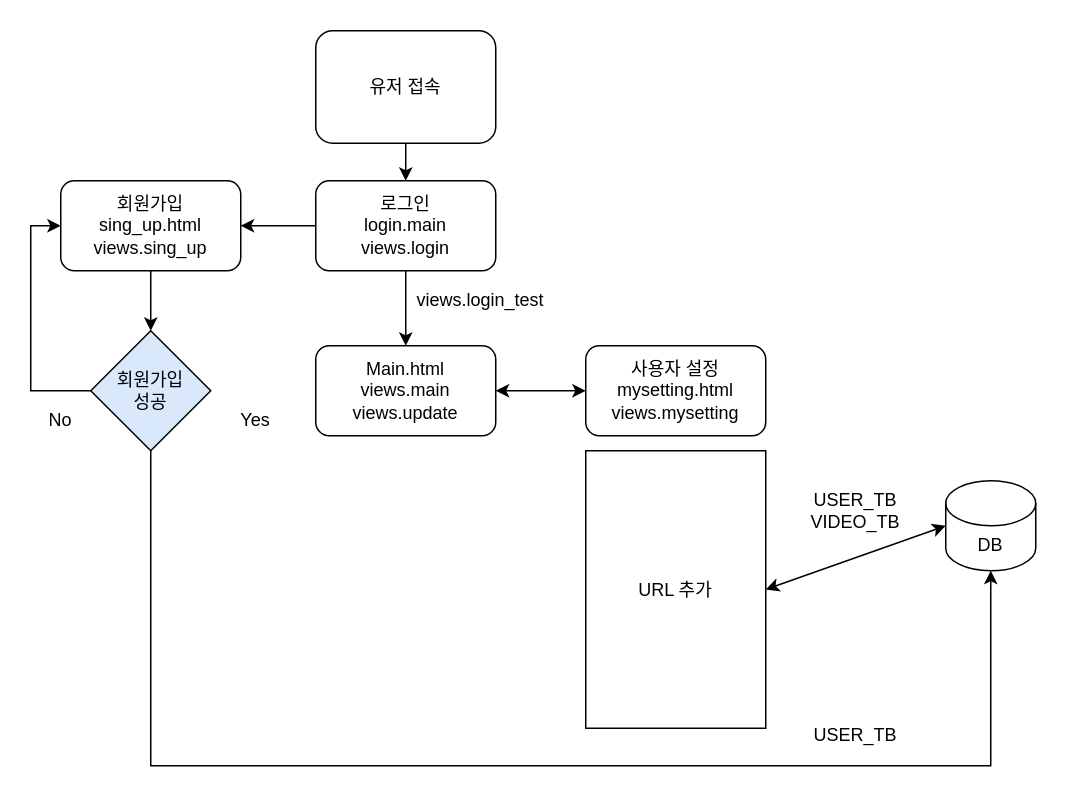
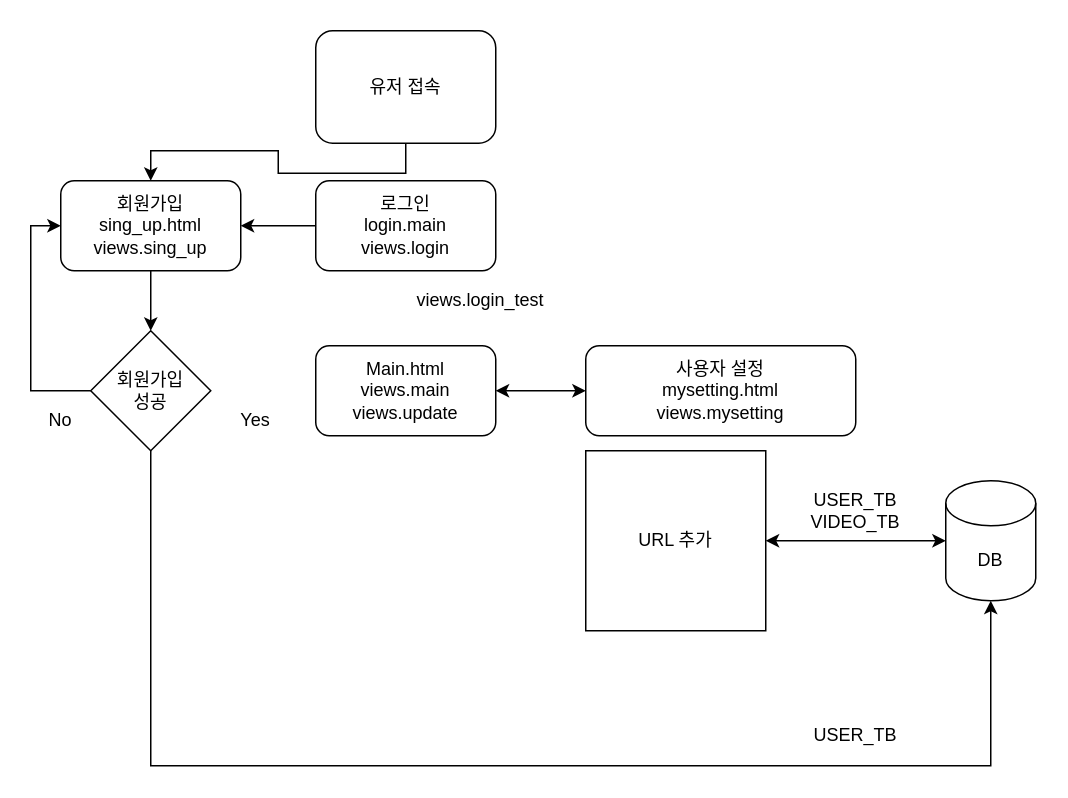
- <mxCell id="2" style="edgeStyle=orthogonalEdgeStyle;rounded=0;orthogonalLoop=1;jettySize=auto;html=1;exitX=0.5;exitY=1;exitDx=0;exitDy=0;" edge="1" parent="1" source="3" target="5"><mxGeometry relative="1" as="geometry" /></mxCell>
+ <mxCell id="2" style="edgeStyle=orthogonalEdgeStyle;rounded=0;orthogonalLoop=1;jettySize=auto;html=1;exitX=0.5;exitY=1;exitDx=0;exitDy=0;" edge="1" parent="1" source="3" target="12"><mxGeometry relative="1" as="geometry" /></mxCell>
- <mxCell id="7" value="" style="endArrow=classic;html=1;exitX=0.5;exitY=1;exitDx=0;exitDy=0;entryX=0.5;entryY=0;entryDx=0;entryDy=0;" edge="1" parent="1" source="5" target="6"><mxGeometry width="50" height="50" relative="1" as="geometry"><mxPoint x="370" y="240" as="sourcePoint" /><mxPoint x="420" y="190" as="targetPoint" /></mxGeometry></mxCell>
- <mxCell id="16" value="회원가입&lt;br&gt;성공" style="rhombus;whiteSpace=wrap;html=1;fillColor=#dae8fc;" vertex="1" parent="1"><mxGeometry x="60" y="220" width="80" height="80" as="geometry" /></mxCell>
+ <mxCell id="16" value="회원가입&lt;br&gt;성공" style="rhombus;whiteSpace=wrap;html=1;" vertex="1" parent="1"><mxGeometry x="60" y="220" width="80" height="80" as="geometry" /></mxCell>
- <mxCell id="9" value="사용자 설정&lt;br&gt;mysetting.html&lt;br&gt;views.mysetting" style="rounded=1;whiteSpace=wrap;html=1;" vertex="1" parent="1"><mxGeometry x="390" y="230" width="120" height="60" as="geometry" /></mxCell>
+ <mxCell id="9" value="사용자 설정&lt;br&gt;mysetting.html&lt;br&gt;views.mysetting" style="rounded=1;whiteSpace=wrap;html=1;" vertex="1" parent="1"><mxGeometry x="390" y="230" width="180" height="60" as="geometry" /></mxCell>
- <mxCell id="20" value="DB" style="shape=cylinder3;whiteSpace=wrap;html=1;boundedLbl=1;backgroundOutline=1;size=15;" vertex="1" parent="1"><mxGeometry x="630" y="320" width="60" height="60" as="geometry" /></mxCell>
+ <mxCell id="20" value="DB" style="shape=cylinder3;whiteSpace=wrap;html=1;boundedLbl=1;backgroundOutline=1;size=15;" vertex="1" parent="1"><mxGeometry x="630" y="320" width="60" height="80" as="geometry" /></mxCell>
- <mxCell id="10" value="URL 추가" style="whiteSpace=wrap;html=1;aspect=fixed;" vertex="1" parent="1"><mxGeometry x="390" y="300" width="120" height="185" as="geometry" /></mxCell>
+ <mxCell id="10" value="URL 추가" style="whiteSpace=wrap;html=1;aspect=fixed;" vertex="1" parent="1"><mxGeometry x="390" y="300" width="120" height="120" as="geometry" /></mxCell>
